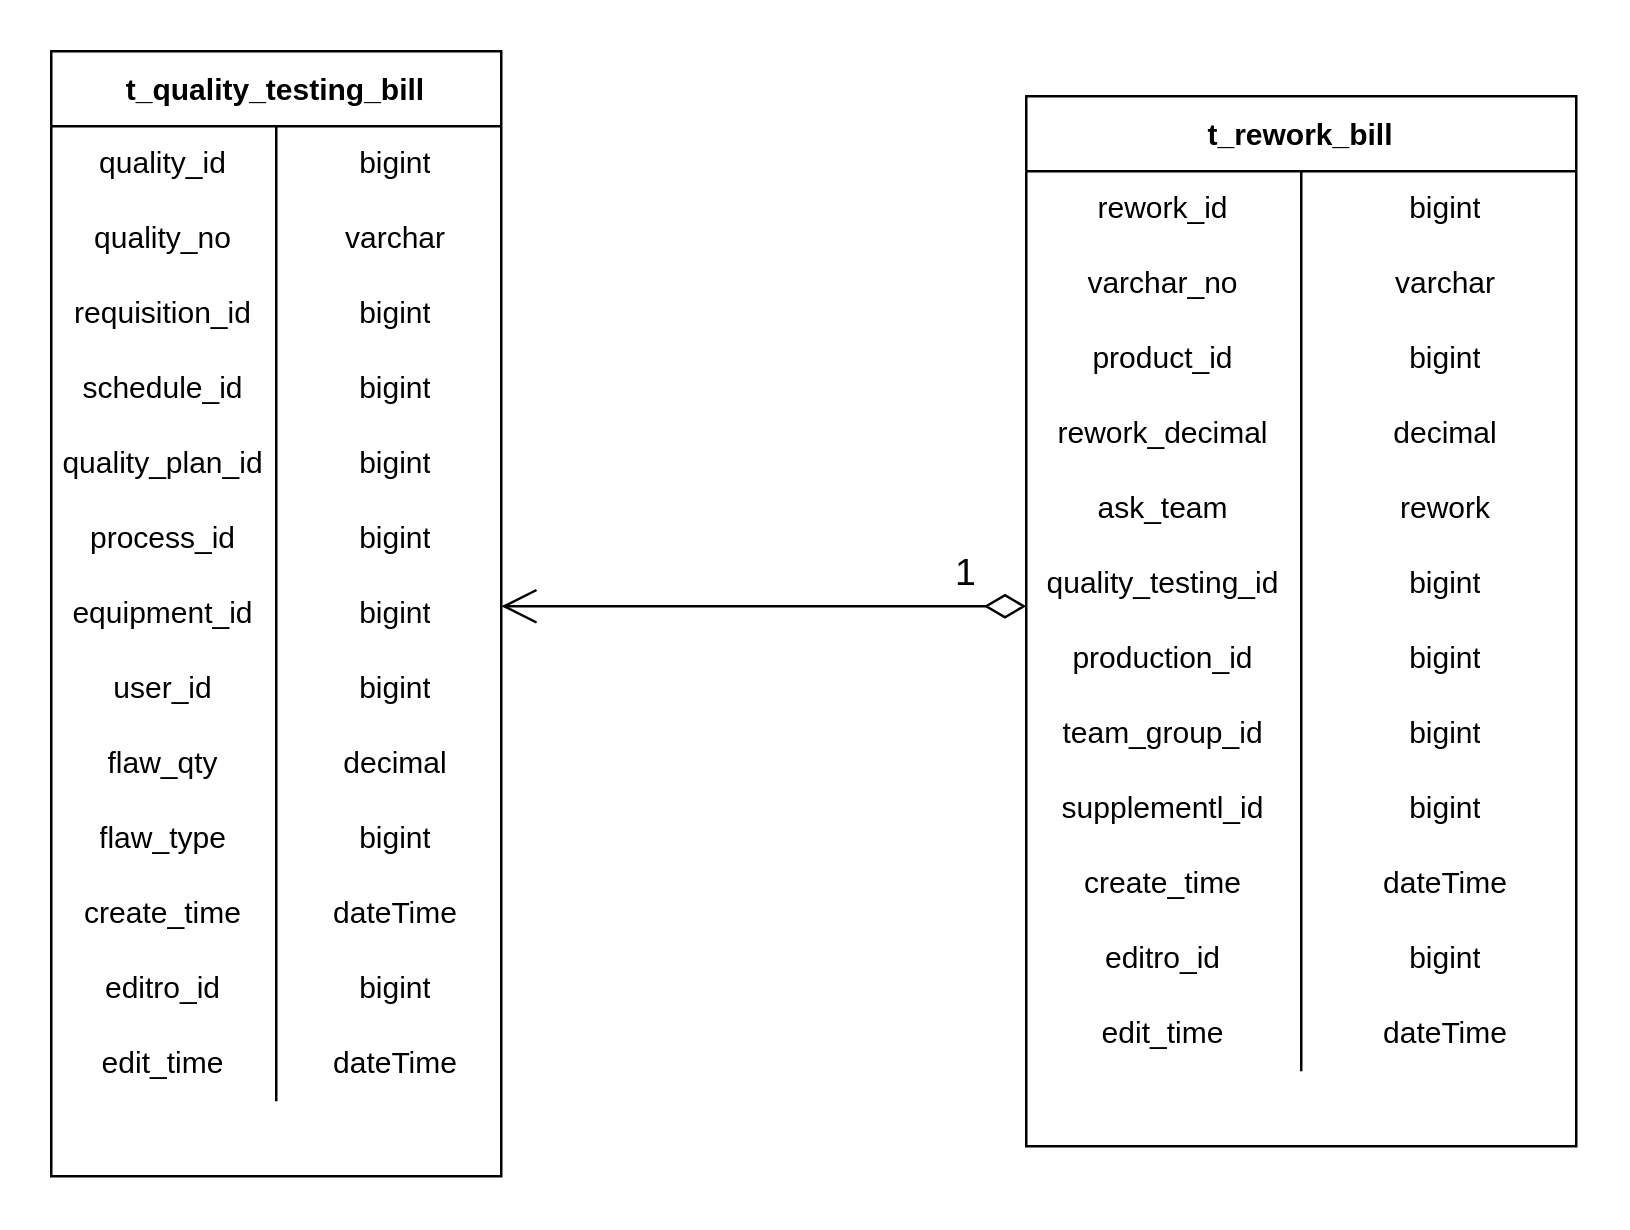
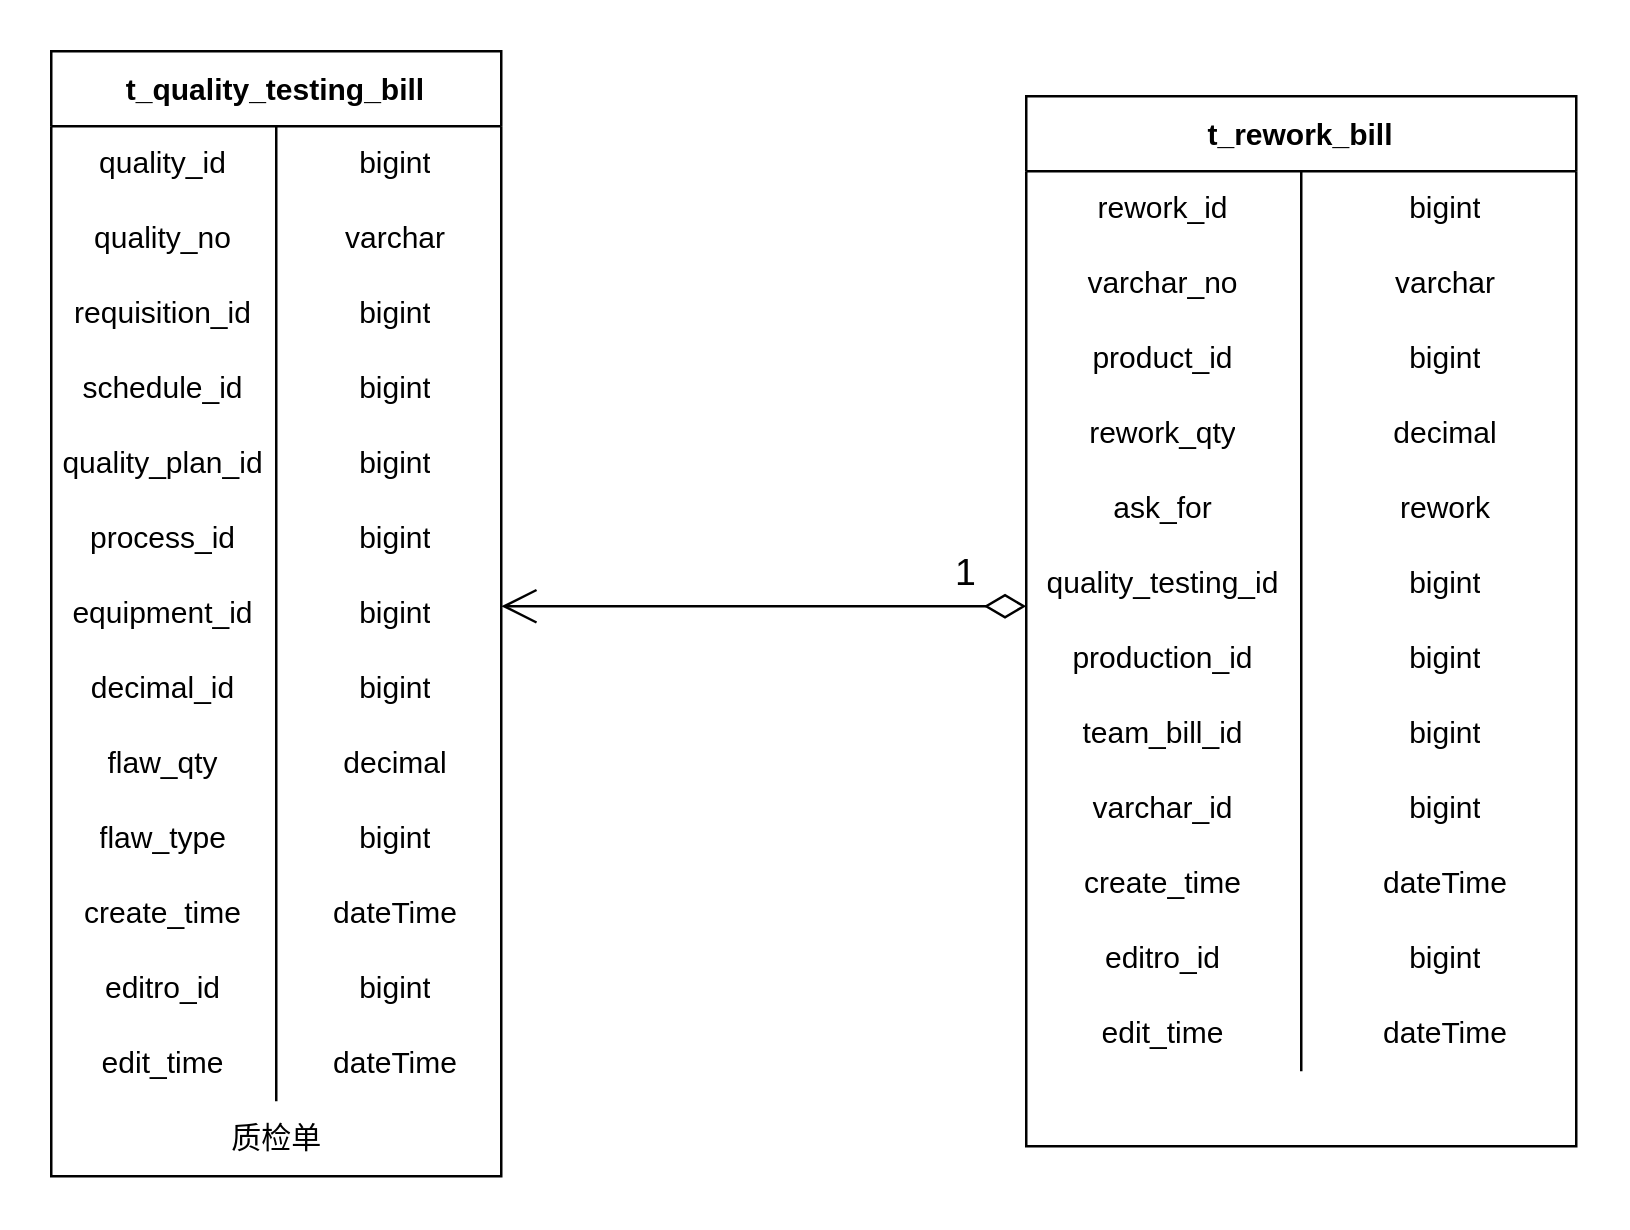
- <mxCell id="54" value="rework_decimal" style="shape=partialRectangle;html=1;whiteSpace=wrap;connectable=0;fillColor=none;top=0;left=0;bottom=0;right=0;overflow=hidden;" vertex="1" parent="53"><mxGeometry width="110" height="30" as="geometry"><mxRectangle width="110" height="30" as="alternateBounds" /></mxGeometry></mxCell>
+ <mxCell id="54" value="rework_qty" style="shape=partialRectangle;html=1;whiteSpace=wrap;connectable=0;fillColor=none;top=0;left=0;bottom=0;right=0;overflow=hidden;" vertex="1" parent="53"><mxGeometry width="110" height="30" as="geometry"><mxRectangle width="110" height="30" as="alternateBounds" /></mxGeometry></mxCell>
- <mxCell id="57" value="ask_team" style="shape=partialRectangle;html=1;whiteSpace=wrap;connectable=0;fillColor=none;top=0;left=0;bottom=0;right=0;overflow=hidden;" vertex="1" parent="56"><mxGeometry width="110" height="30" as="geometry"><mxRectangle width="110" height="30" as="alternateBounds" /></mxGeometry></mxCell>
+ <mxCell id="57" value="ask_for" style="shape=partialRectangle;html=1;whiteSpace=wrap;connectable=0;fillColor=none;top=0;left=0;bottom=0;right=0;overflow=hidden;" vertex="1" parent="56"><mxGeometry width="110" height="30" as="geometry"><mxRectangle width="110" height="30" as="alternateBounds" /></mxGeometry></mxCell>
- <mxCell id="25" value="user_id" style="shape=partialRectangle;html=1;whiteSpace=wrap;connectable=0;fillColor=none;top=0;left=0;bottom=0;right=0;overflow=hidden;" vertex="1" parent="24"><mxGeometry width="90" height="30" as="geometry"><mxRectangle width="90" height="30" as="alternateBounds" /></mxGeometry></mxCell>
+ <mxCell id="25" value="decimal_id" style="shape=partialRectangle;html=1;whiteSpace=wrap;connectable=0;fillColor=none;top=0;left=0;bottom=0;right=0;overflow=hidden;" vertex="1" parent="24"><mxGeometry width="90" height="30" as="geometry"><mxRectangle width="90" height="30" as="alternateBounds" /></mxGeometry></mxCell>
- <mxCell id="66" value="team_group_id" style="shape=partialRectangle;html=1;whiteSpace=wrap;connectable=0;fillColor=none;top=0;left=0;bottom=0;right=0;overflow=hidden;" vertex="1" parent="65"><mxGeometry width="110" height="30" as="geometry"><mxRectangle width="110" height="30" as="alternateBounds" /></mxGeometry></mxCell>
+ <mxCell id="66" value="team_bill_id" style="shape=partialRectangle;html=1;whiteSpace=wrap;connectable=0;fillColor=none;top=0;left=0;bottom=0;right=0;overflow=hidden;" vertex="1" parent="65"><mxGeometry width="110" height="30" as="geometry"><mxRectangle width="110" height="30" as="alternateBounds" /></mxGeometry></mxCell>
- <mxCell id="69" value="supplementl_id" style="shape=partialRectangle;html=1;whiteSpace=wrap;connectable=0;fillColor=none;top=0;left=0;bottom=0;right=0;overflow=hidden;" vertex="1" parent="68"><mxGeometry width="110" height="30" as="geometry"><mxRectangle width="110" height="30" as="alternateBounds" /></mxGeometry></mxCell>
+ <mxCell id="69" value="varchar_id" style="shape=partialRectangle;html=1;whiteSpace=wrap;connectable=0;fillColor=none;top=0;left=0;bottom=0;right=0;overflow=hidden;" vertex="1" parent="68"><mxGeometry width="110" height="30" as="geometry"><mxRectangle width="110" height="30" as="alternateBounds" /></mxGeometry></mxCell>
+ <mxCell id="42" value="质检单" style="text;html=1;align=center;verticalAlign=middle;resizable=0;points=[];autosize=1;strokeColor=none;fillColor=none;" vertex="1" parent="1"><mxGeometry x="80" y="440" width="60" height="30" as="geometry" /></mxCell>
